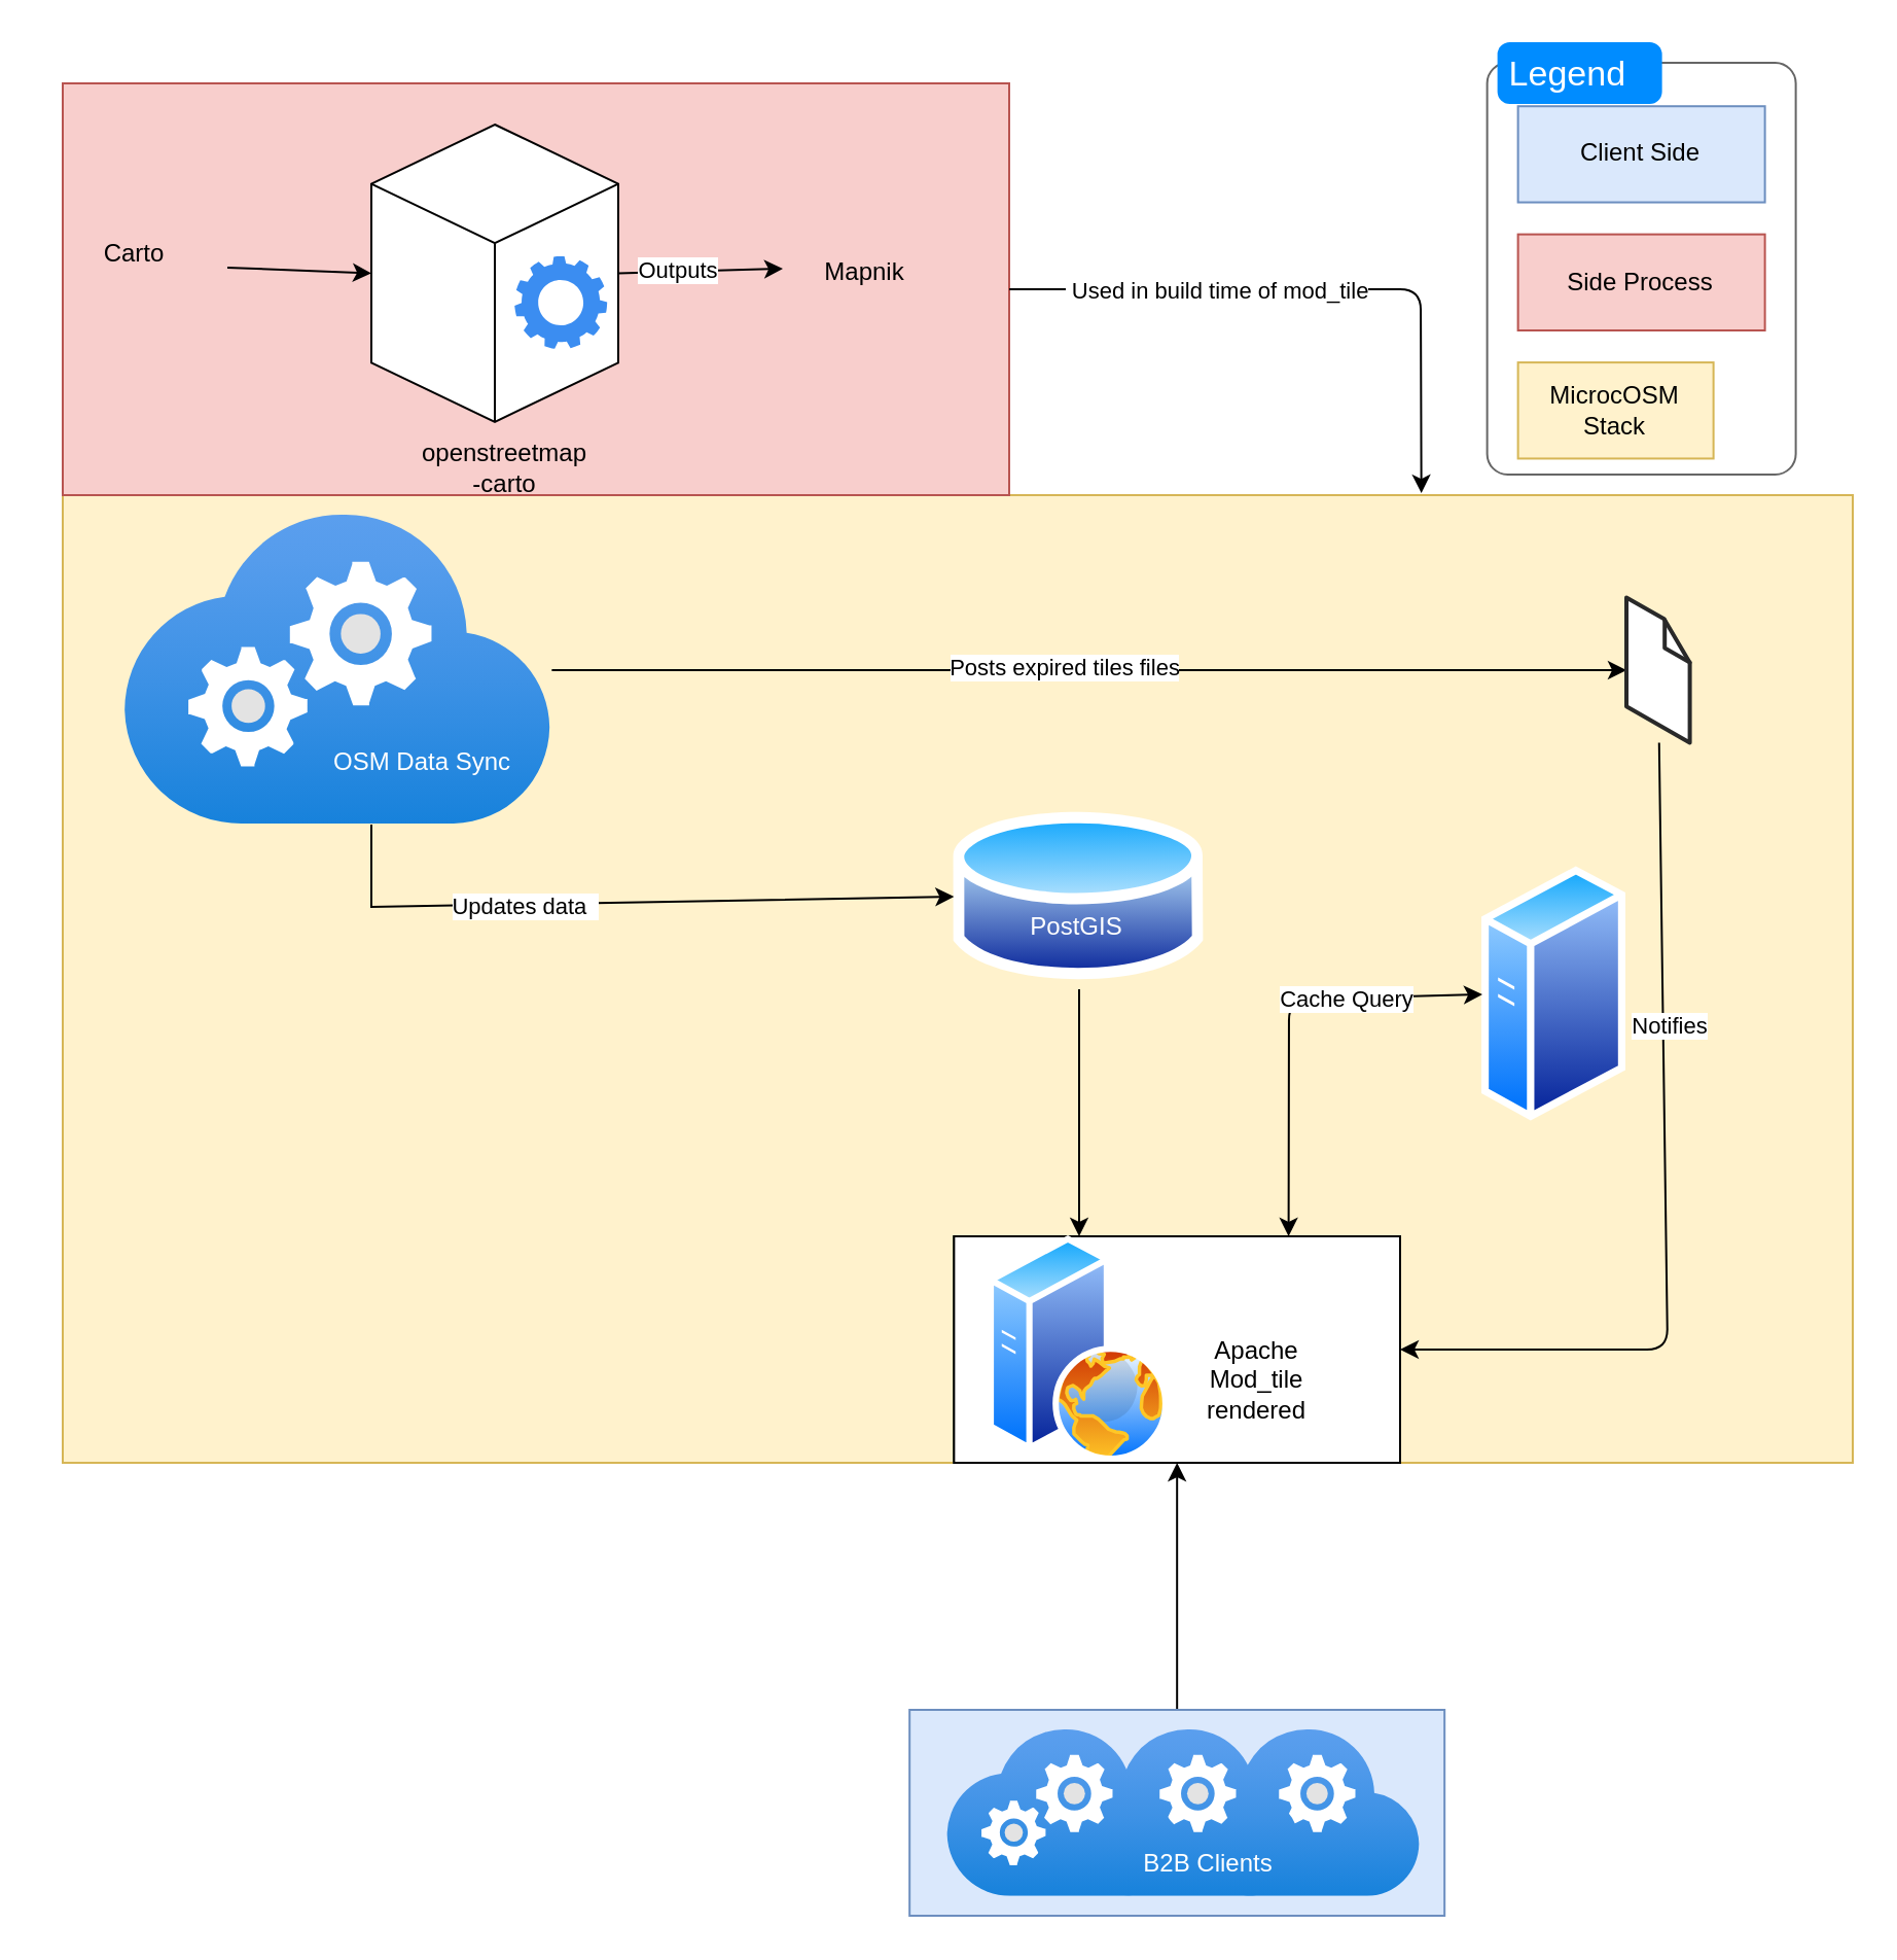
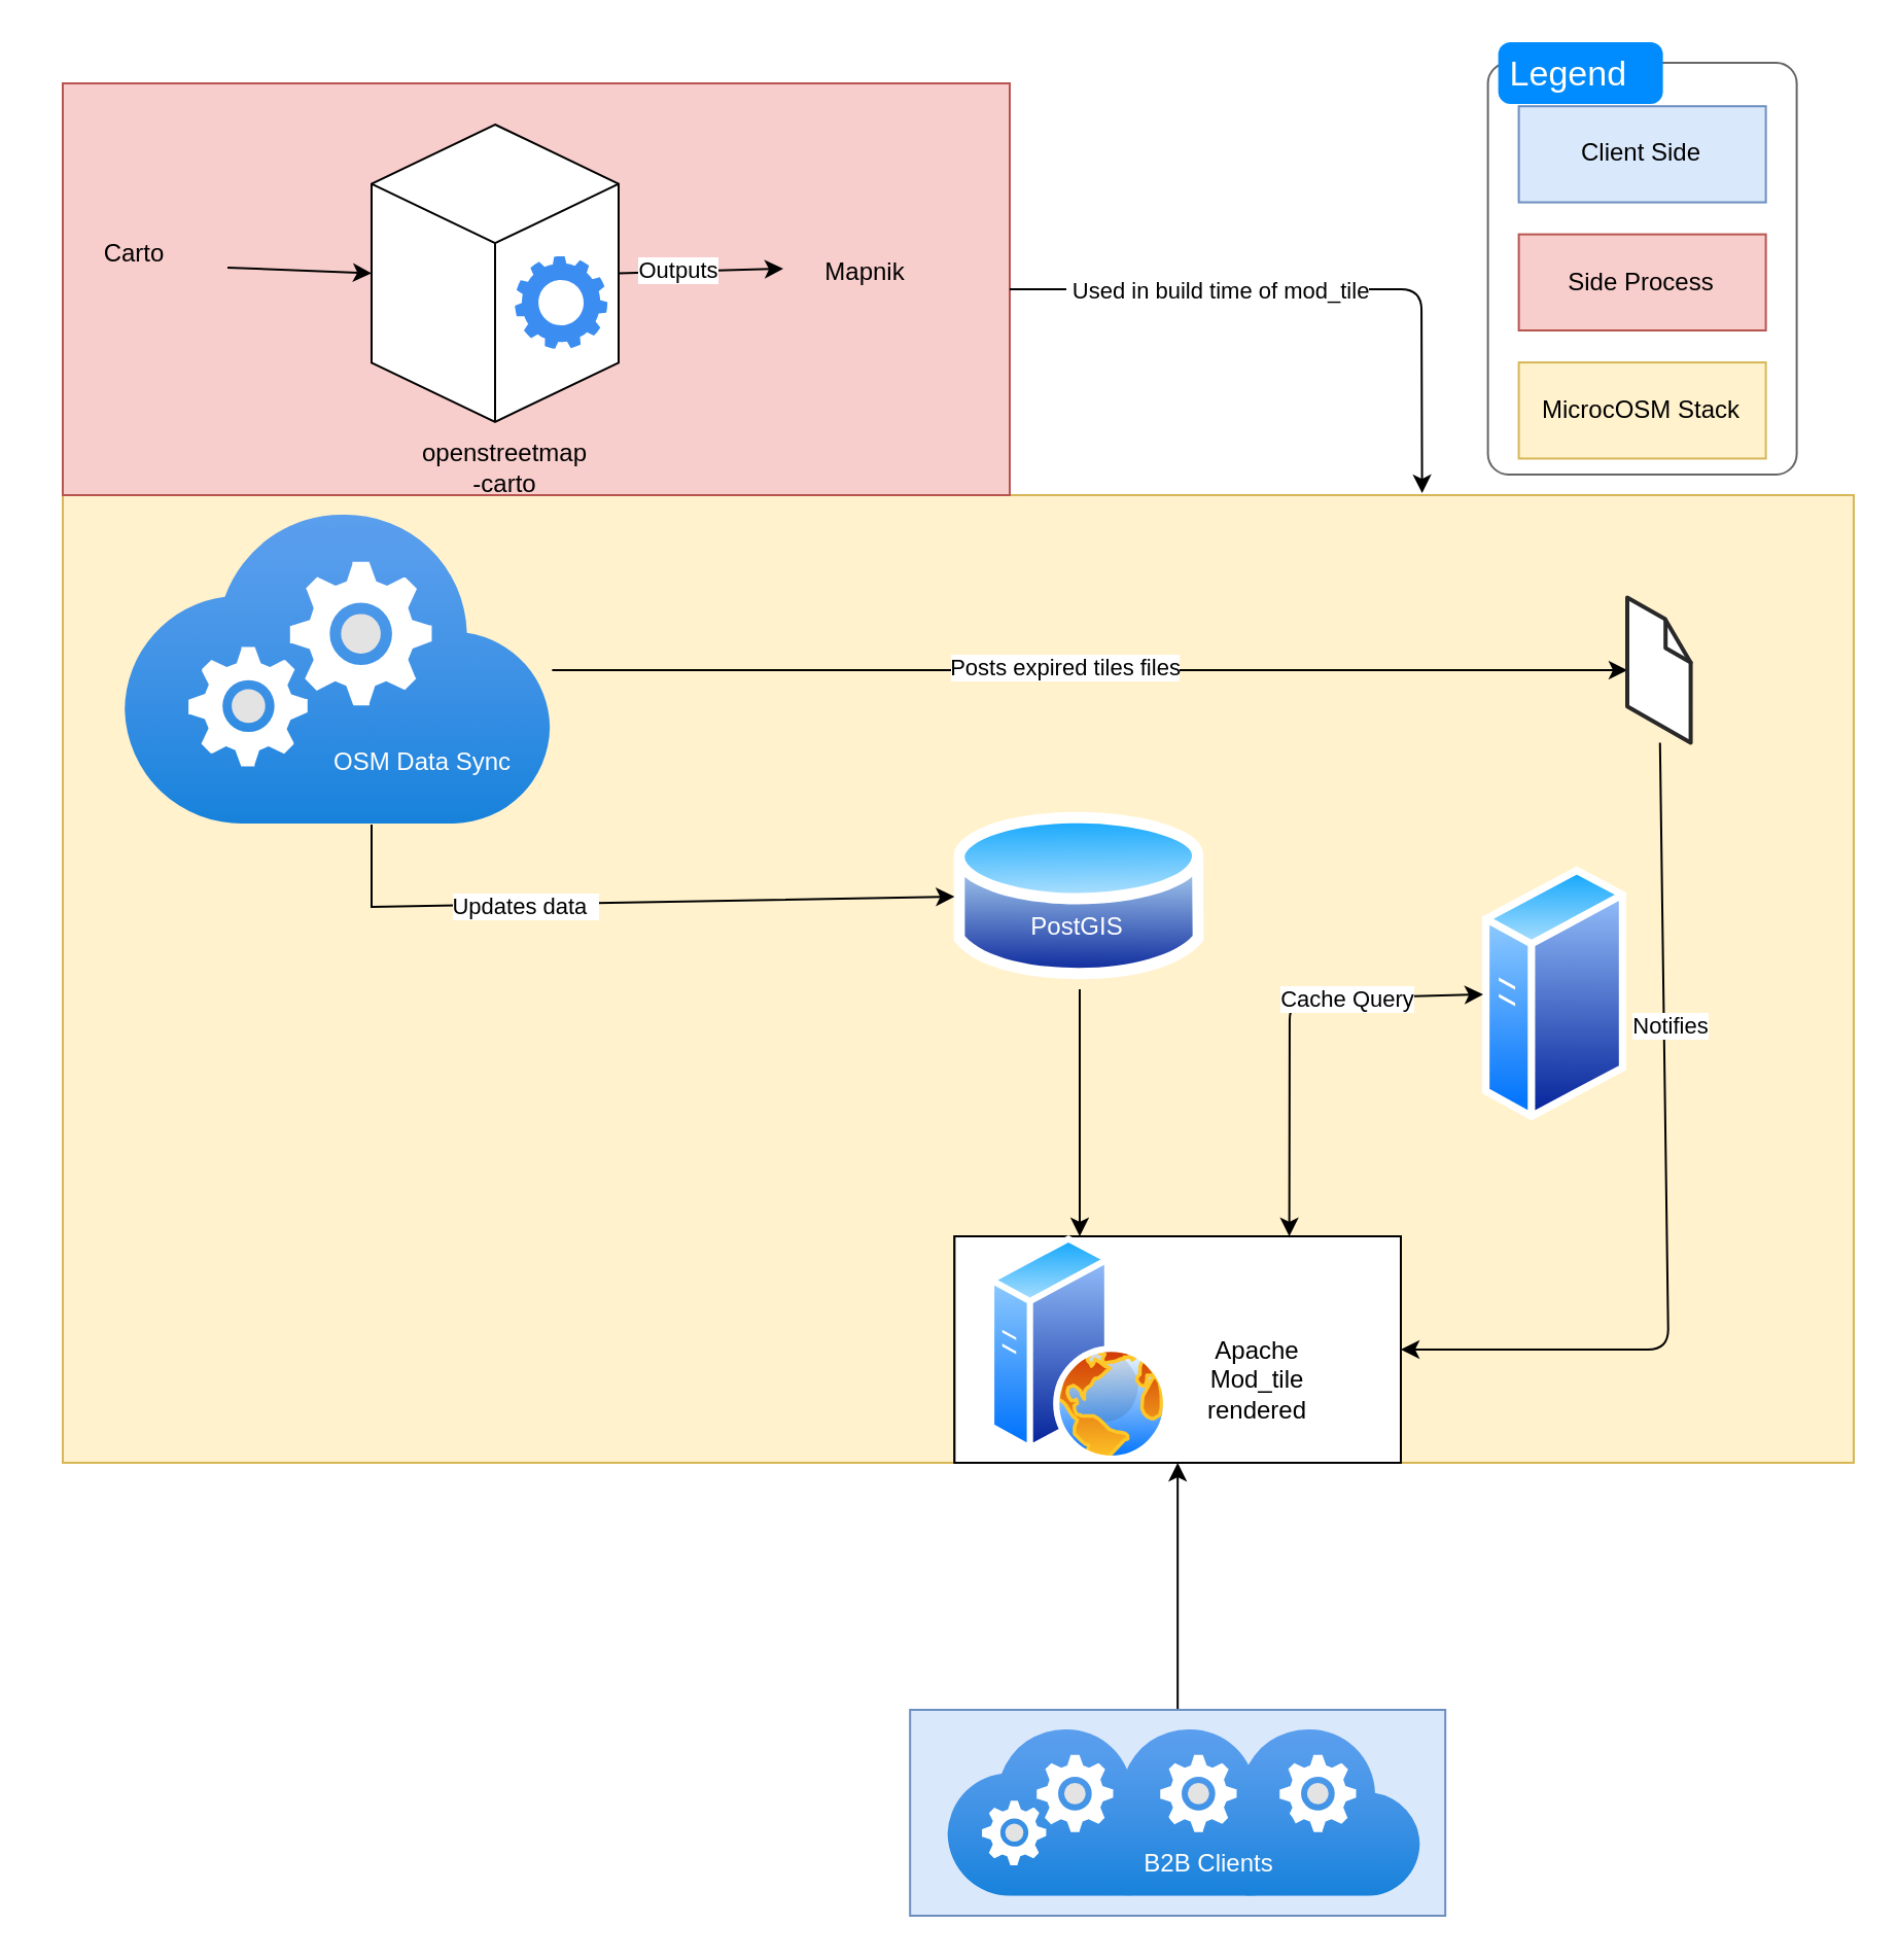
- <mxCell id="56" value="MicrocOSM Stack" style="rounded=0;whiteSpace=wrap;html=1;fillColor=#fff2cc;strokeColor=#d6b656;" vertex="1" parent="52"><mxGeometry x="15.0" y="155.556" width="95" height="46.667" as="geometry" /></mxCell>
+ <mxCell id="56" value="MicrocOSM Stack" style="rounded=0;whiteSpace=wrap;html=1;fillColor=#fff2cc;strokeColor=#d6b656;" vertex="1" parent="52"><mxGeometry x="15.0" y="155.556" width="120" height="46.667" as="geometry" /></mxCell>
